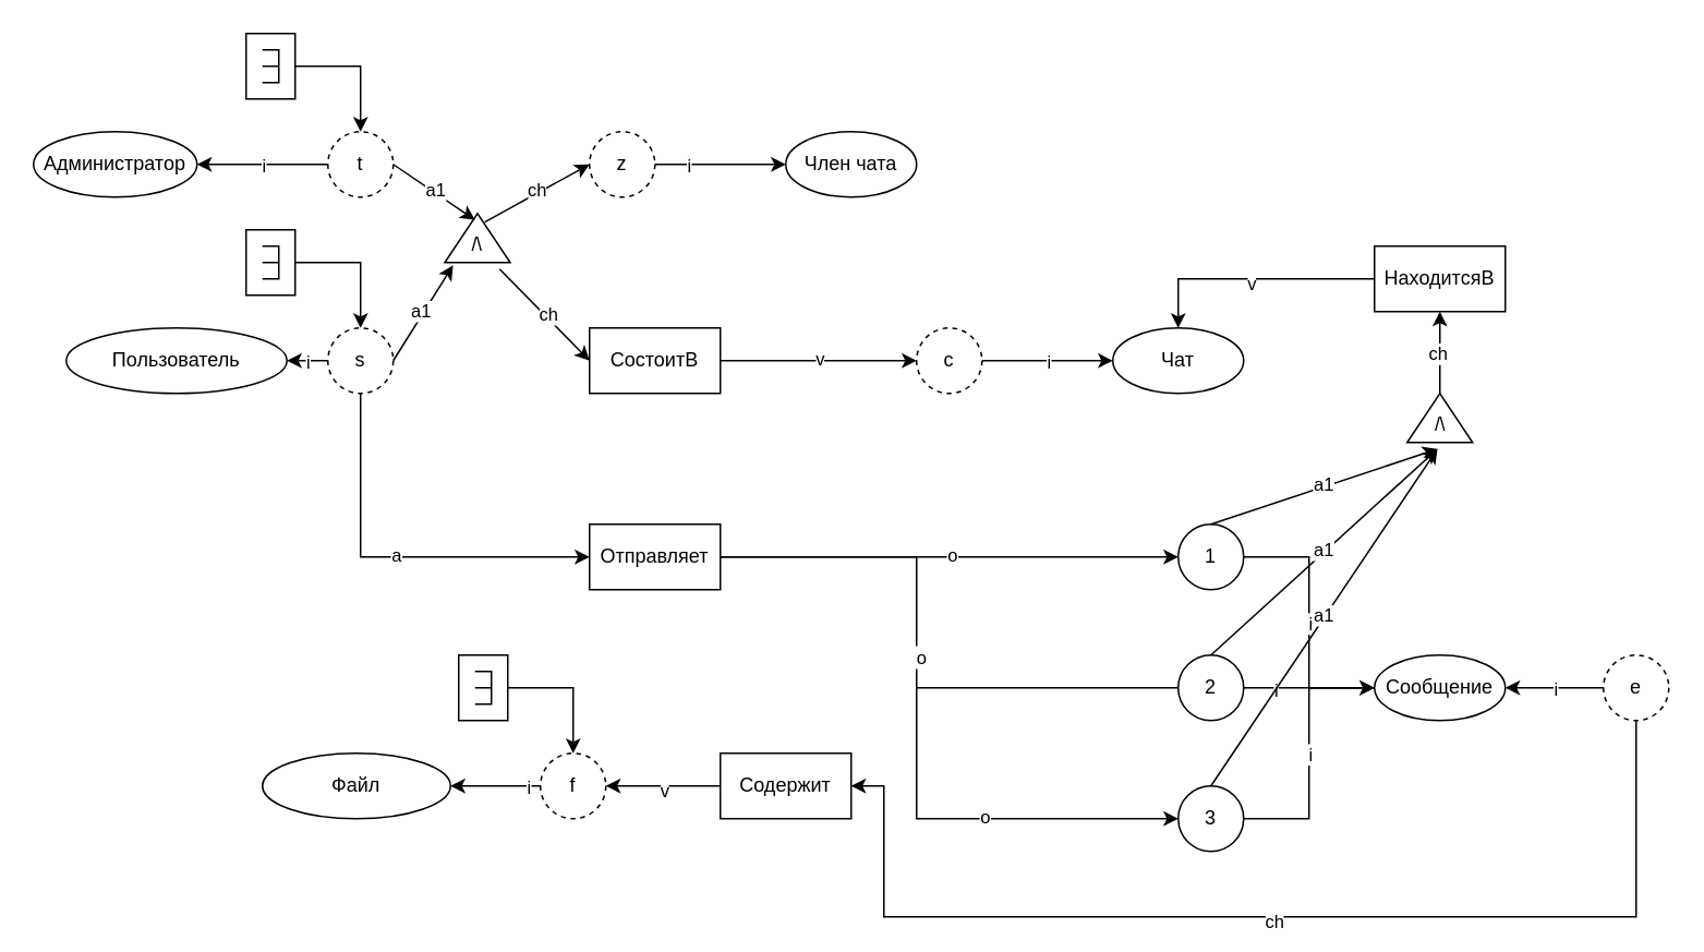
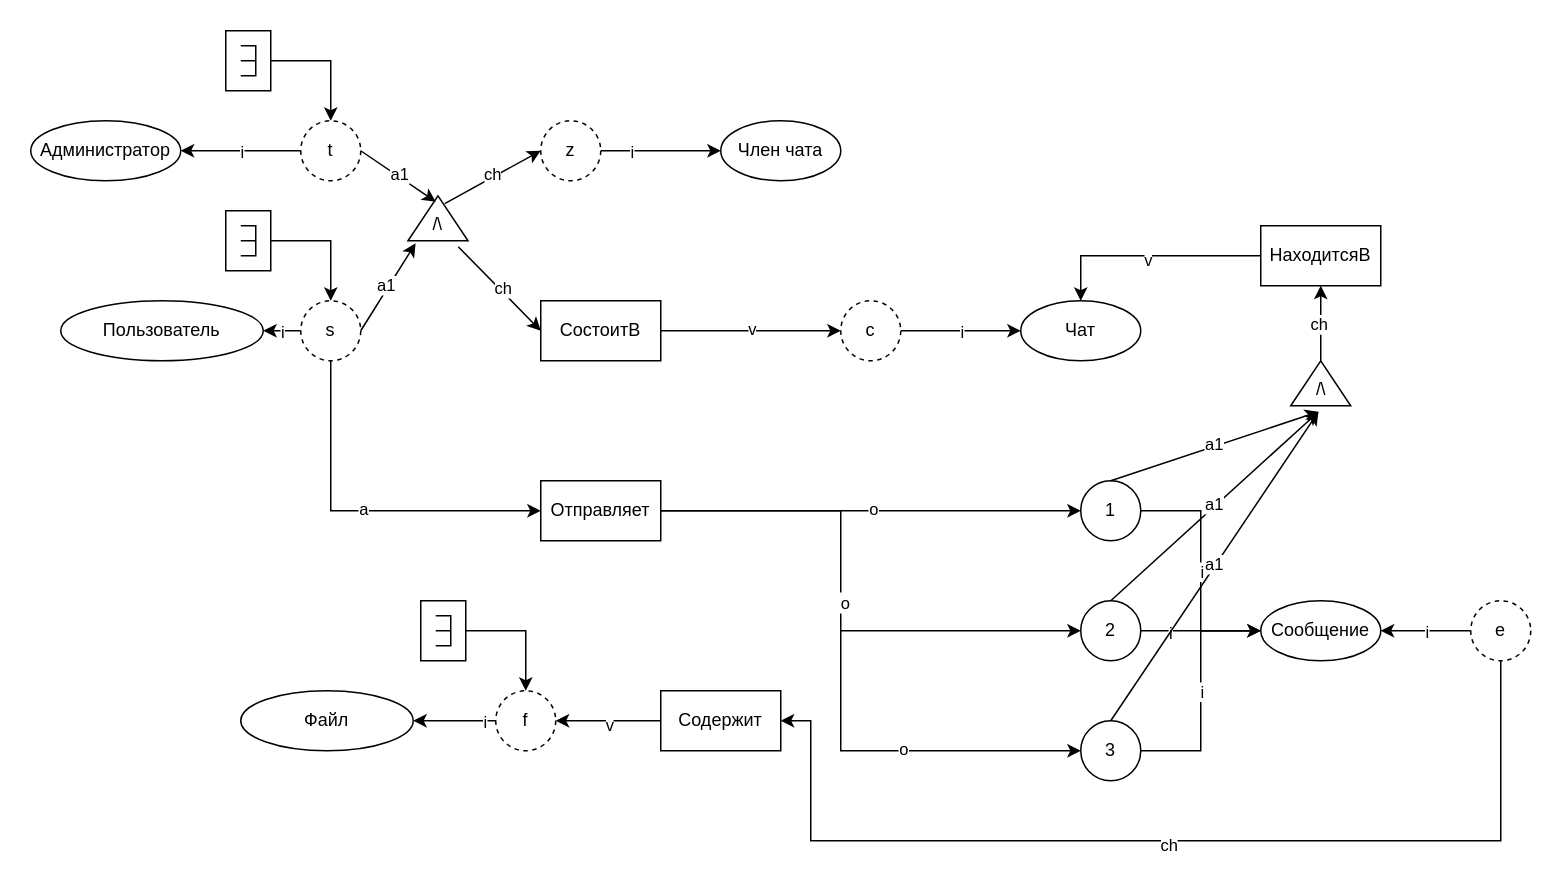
- <mxCell id="53" value="" style="endArrow=none;html=1;rounded=0;exitX=1;exitY=0.5;exitDx=0;exitDy=0;entryX=0;entryY=0.5;entryDx=0;entryDy=0;" edge="1" parent="1" source="38" target="46"><mxGeometry relative="1" as="geometry"><mxPoint x="430" y="430" as="sourcePoint" /><mxPoint x="710" y="430" as="targetPoint" /><Array as="points"><mxPoint x="560" y="340" /><mxPoint x="560" y="420" /></Array></mxGeometry></mxCell>
+ <mxCell id="53" value="" style="endArrow=classic;html=1;rounded=0;exitX=1;exitY=0.5;exitDx=0;exitDy=0;entryX=0;entryY=0.5;entryDx=0;entryDy=0;" edge="1" parent="1" source="38" target="46"><mxGeometry relative="1" as="geometry"><mxPoint x="430" y="430" as="sourcePoint" /><mxPoint x="710" y="430" as="targetPoint" /><Array as="points"><mxPoint x="560" y="340" /><mxPoint x="560" y="420" /></Array></mxGeometry></mxCell>
